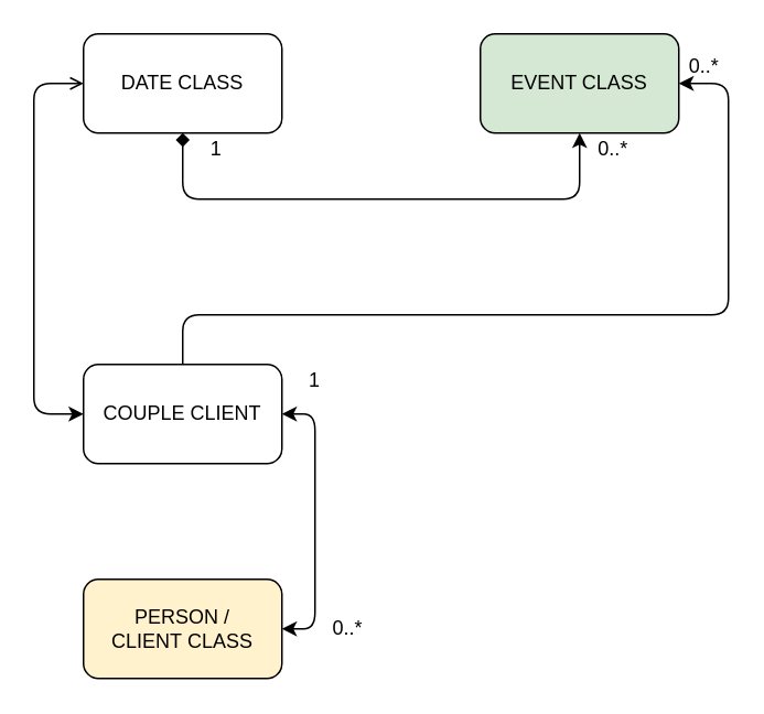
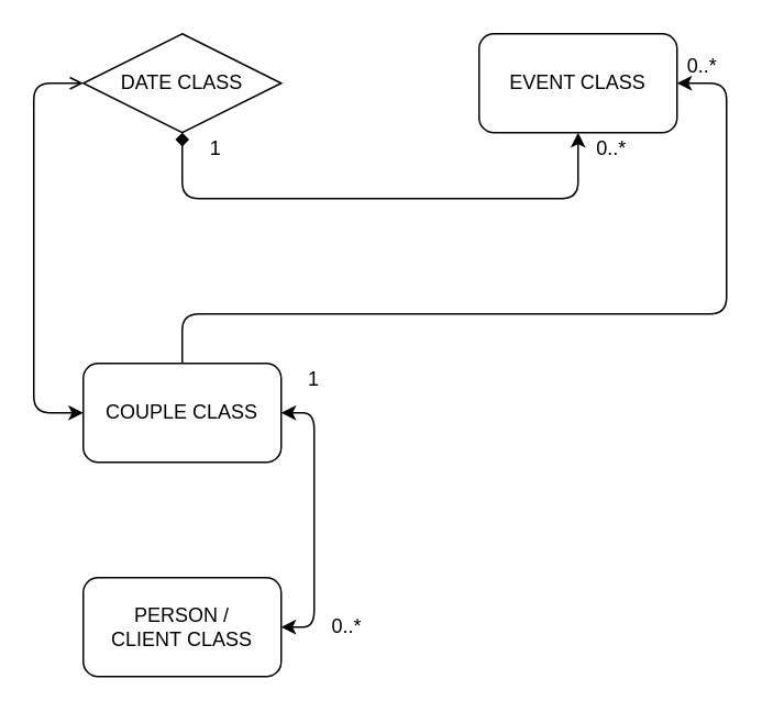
- <mxCell id="2" value="DATE CLASS" style="rounded=1;whiteSpace=wrap;html=1;" vertex="1" parent="1"><mxGeometry x="50" y="20" width="120" height="60" as="geometry" /></mxCell>
+ <mxCell id="2" value="DATE CLASS" style="rhombus;whiteSpace=wrap;html=1;" vertex="1" parent="1"><mxGeometry x="50" y="20" width="120" height="60" as="geometry" /></mxCell>
- <mxCell id="9" value="EVENT CLASS" style="rounded=1;whiteSpace=wrap;html=1;fillColor=#d5e8d4;" vertex="1" parent="1"><mxGeometry x="290" y="20" width="120" height="60" as="geometry" /></mxCell>
+ <mxCell id="9" value="EVENT CLASS" style="rounded=1;whiteSpace=wrap;html=1;" vertex="1" parent="1"><mxGeometry x="290" y="20" width="120" height="60" as="geometry" /></mxCell>
- <mxCell id="5" value="COUPLE CLIENT" style="rounded=1;whiteSpace=wrap;html=1;" vertex="1" parent="1"><mxGeometry x="50" y="220" width="120" height="60" as="geometry" /></mxCell>
+ <mxCell id="5" value="COUPLE CLASS" style="rounded=1;whiteSpace=wrap;html=1;" vertex="1" parent="1"><mxGeometry x="50" y="220" width="120" height="60" as="geometry" /></mxCell>
- <mxCell id="3" value="PERSON / CLIENT&amp;nbsp;CLASS" style="rounded=1;whiteSpace=wrap;html=1;fillColor=#fff2cc;" vertex="1" parent="1"><mxGeometry x="50" y="350" width="120" height="60" as="geometry" /></mxCell>
+ <mxCell id="3" value="PERSON / CLIENT&amp;nbsp;CLASS" style="rounded=1;whiteSpace=wrap;html=1;" vertex="1" parent="1"><mxGeometry x="50" y="350" width="120" height="60" as="geometry" /></mxCell>
